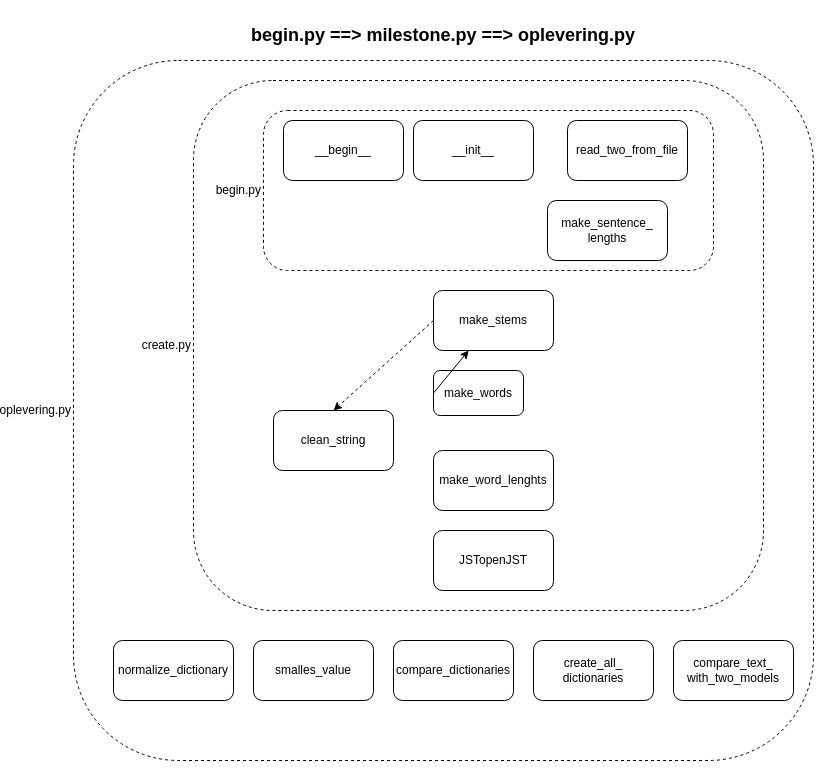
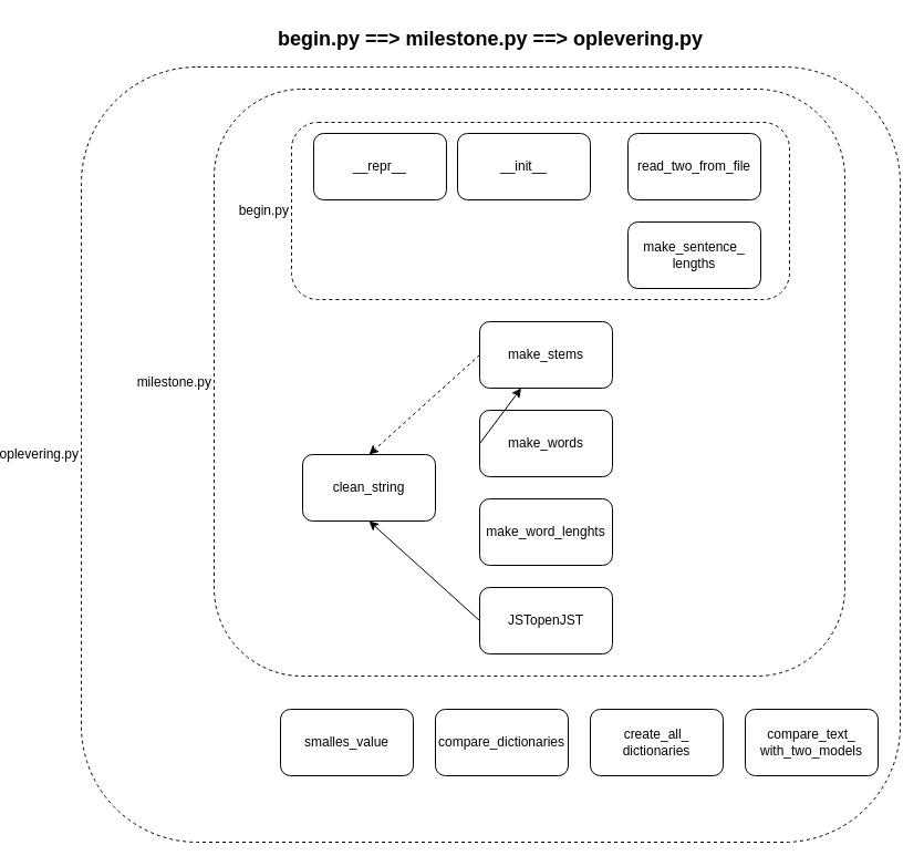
- <mxCell id="20" value="__begin__" style="rounded=1;whiteSpace=wrap;html=1;" parent="16" vertex="1"><mxGeometry x="20" y="10" width="120" height="60" as="geometry" /></mxCell>
+ <mxCell id="20" value="__repr__" style="rounded=1;whiteSpace=wrap;html=1;" parent="16" vertex="1"><mxGeometry x="20" y="10" width="120" height="60" as="geometry" /></mxCell>
- <mxCell id="19" value="make_sentence_&lt;br&gt;lengths" style="rounded=1;whiteSpace=wrap;html=1;" parent="16" vertex="1"><mxGeometry x="284" y="90" width="120" height="60" as="geometry" /></mxCell>
+ <mxCell id="19" value="make_sentence_&lt;br&gt;lengths" style="rounded=1;whiteSpace=wrap;html=1;" parent="16" vertex="1"><mxGeometry x="304" y="90" width="120" height="60" as="geometry" /></mxCell>
- <mxCell id="6" value="create.py" style="rounded=1;whiteSpace=wrap;html=1;dashed=1;align=right;verticalAlign=middle;labelPosition=left;verticalLabelPosition=middle;" parent="3" vertex="1"><mxGeometry x="120" y="20" width="570" height="530" as="geometry" /></mxCell>
+ <mxCell id="6" value="milestone.py" style="rounded=1;whiteSpace=wrap;html=1;dashed=1;align=right;verticalAlign=middle;labelPosition=left;verticalLabelPosition=middle;" parent="3" vertex="1"><mxGeometry x="120" y="20" width="570" height="530" as="geometry" /></mxCell>
- <mxCell id="10" value="make_words" style="rounded=1;whiteSpace=wrap;html=1;" parent="7" vertex="1"><mxGeometry x="160" y="80" width="90" height="45" as="geometry" /></mxCell>
+ <mxCell id="10" value="make_words" style="rounded=1;whiteSpace=wrap;html=1;" parent="7" vertex="1"><mxGeometry x="160" y="80" width="120" height="60" as="geometry" /></mxCell>
+ <mxCell id="15" value="" style="endArrow=classic;html=1;rounded=0;entryX=0.5;entryY=1;entryDx=0;entryDy=0;exitX=0;exitY=0.5;exitDx=0;exitDy=0;" parent="7" source="12" target="8" edge="1"><mxGeometry width="50" height="50" relative="1" as="geometry"><mxPoint x="-190" y="300" as="sourcePoint" /><mxPoint x="-290" y="390" as="targetPoint" /></mxGeometry></mxCell>
- <mxCell id="23" value="normalize_dictionary" style="rounded=1;whiteSpace=wrap;html=1;" parent="22" vertex="1"><mxGeometry width="120" height="60" as="geometry" /></mxCell>
